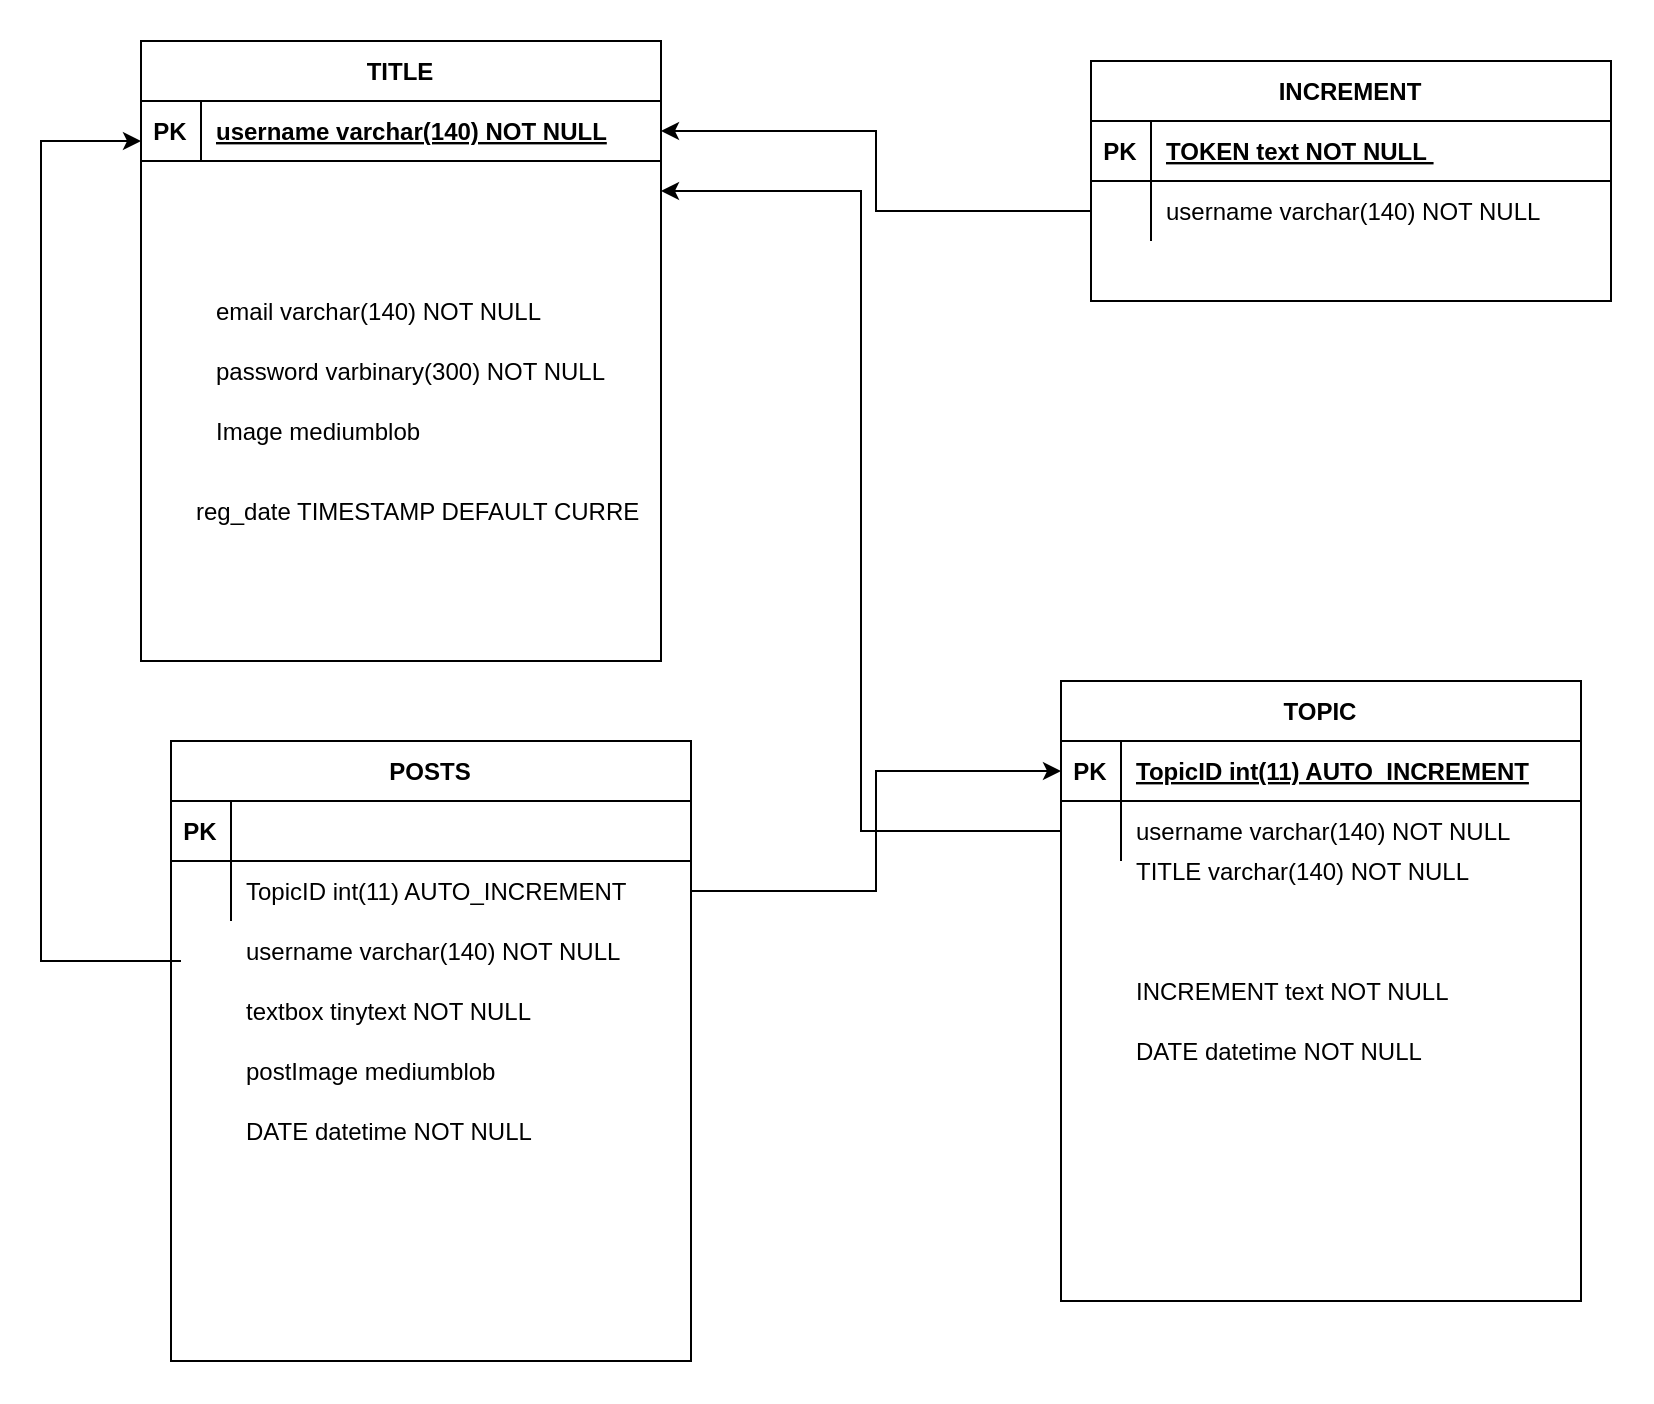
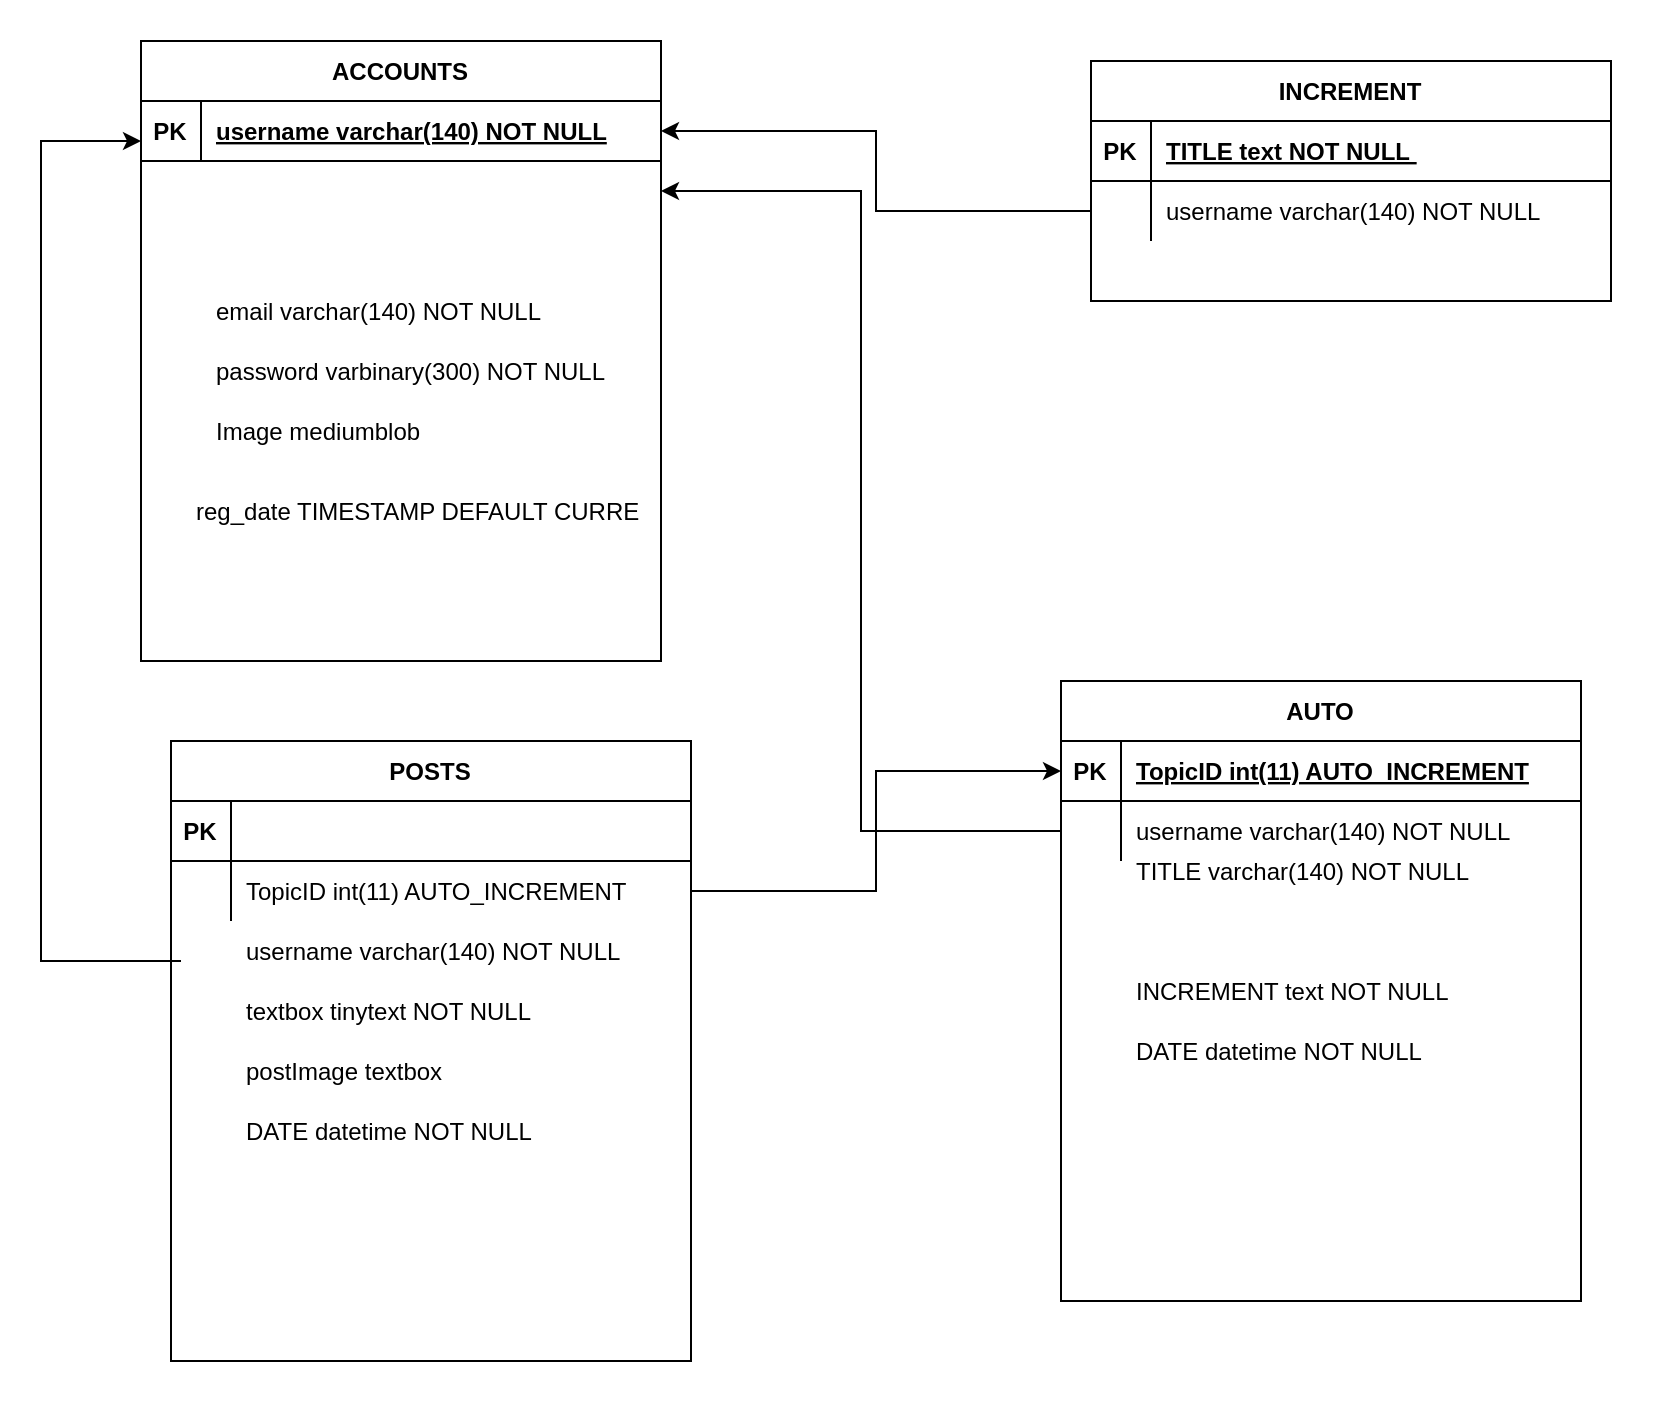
- <mxCell id="2" value="TITLE" style="shape=table;startSize=30;container=1;collapsible=1;childLayout=tableLayout;fixedRows=1;rowLines=0;fontStyle=1;align=center;resizeLast=1;" parent="1" vertex="1"><mxGeometry x="70" y="20" width="260" height="310" as="geometry" /></mxCell>
+ <mxCell id="2" value="ACCOUNTS" style="shape=table;startSize=30;container=1;collapsible=1;childLayout=tableLayout;fixedRows=1;rowLines=0;fontStyle=1;align=center;resizeLast=1;" parent="1" vertex="1"><mxGeometry x="70" y="20" width="260" height="310" as="geometry" /></mxCell>
- <mxCell id="39" value="TOKEN text NOT NULL " style="shape=partialRectangle;overflow=hidden;connectable=0;fillColor=none;top=0;left=0;bottom=0;right=0;align=left;spacingLeft=6;fontStyle=5;" vertex="1" parent="37"><mxGeometry x="30" width="230" height="30" as="geometry" /></mxCell>
+ <mxCell id="39" value="TITLE text NOT NULL " style="shape=partialRectangle;overflow=hidden;connectable=0;fillColor=none;top=0;left=0;bottom=0;right=0;align=left;spacingLeft=6;fontStyle=5;" vertex="1" parent="37"><mxGeometry x="30" width="230" height="30" as="geometry" /></mxCell>
- <mxCell id="12" value="TOPIC" style="shape=table;startSize=30;container=1;collapsible=1;childLayout=tableLayout;fixedRows=1;rowLines=0;fontStyle=1;align=center;resizeLast=1;" vertex="1" parent="1"><mxGeometry x="530" y="340" width="260" height="310" as="geometry" /></mxCell>
+ <mxCell id="12" value="AUTO" style="shape=table;startSize=30;container=1;collapsible=1;childLayout=tableLayout;fixedRows=1;rowLines=0;fontStyle=1;align=center;resizeLast=1;" vertex="1" parent="1"><mxGeometry x="530" y="340" width="260" height="310" as="geometry" /></mxCell>
- <mxCell id="31" value="postImage mediumblob" style="shape=partialRectangle;overflow=hidden;connectable=0;fillColor=none;top=0;left=0;bottom=0;right=0;align=left;spacingLeft=6;" vertex="1" parent="1"><mxGeometry x="115" y="520" width="230" height="30" as="geometry" /></mxCell>
+ <mxCell id="31" value="postImage textbox" style="shape=partialRectangle;overflow=hidden;connectable=0;fillColor=none;top=0;left=0;bottom=0;right=0;align=left;spacingLeft=6;" vertex="1" parent="1"><mxGeometry x="115" y="520" width="230" height="30" as="geometry" /></mxCell>
